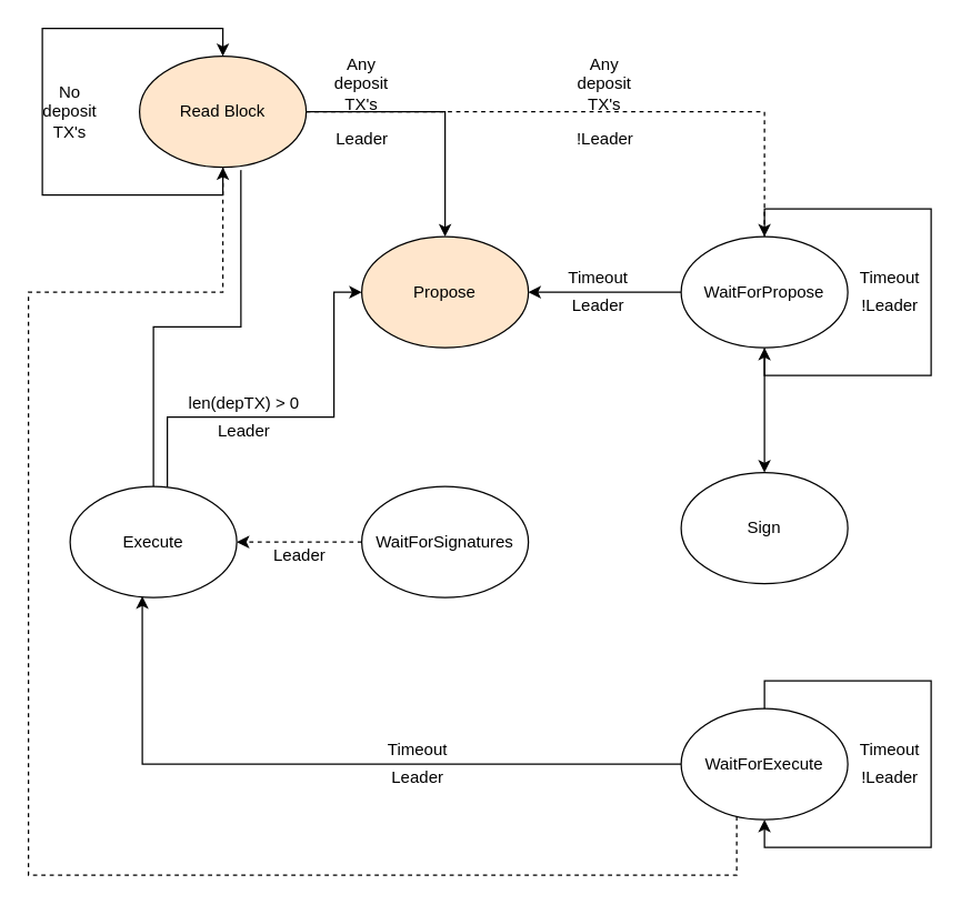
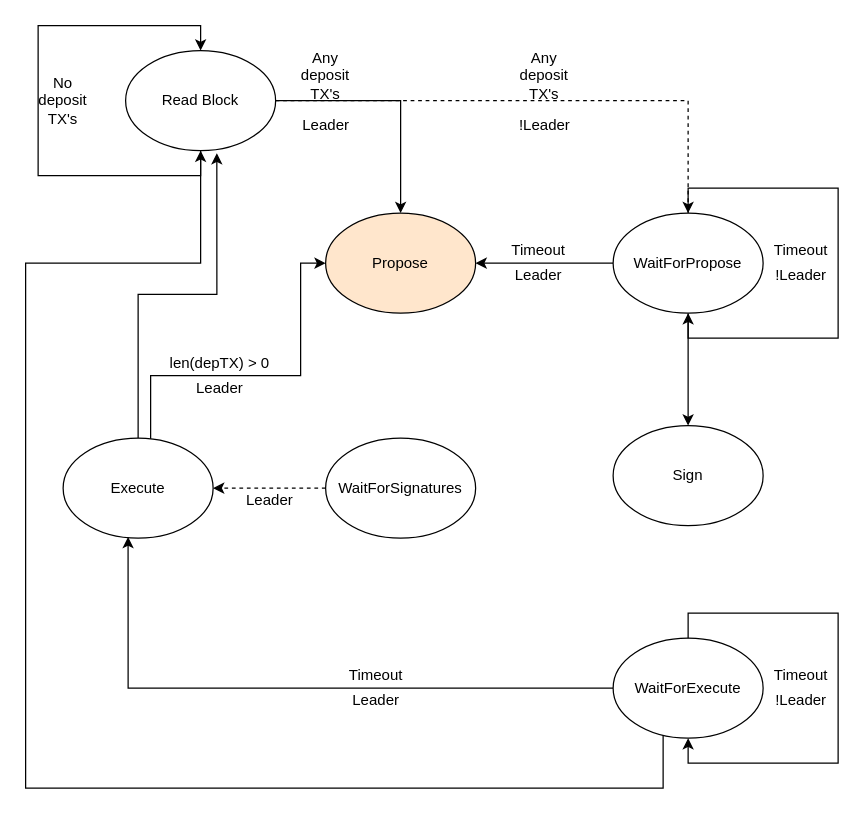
- <mxCell id="4" value="Read Block" style="ellipse;whiteSpace=wrap;html=1;fillColor=#ffe6cc;" vertex="1" parent="1"><mxGeometry x="100" y="40" width="120" height="80" as="geometry" /></mxCell>
+ <mxCell id="4" value="Read Block" style="ellipse;whiteSpace=wrap;html=1;" vertex="1" parent="1"><mxGeometry x="100" y="40" width="120" height="80" as="geometry" /></mxCell>
- <mxCell id="21" style="edgeStyle=orthogonalEdgeStyle;rounded=0;orthogonalLoop=1;jettySize=auto;html=1;entryX=0.608;entryY=1.025;entryDx=0;entryDy=0;entryPerimeter=0;endArrow=none;" edge="1" parent="1" source="23" target="4"><mxGeometry relative="1" as="geometry"><mxPoint x="170" y="230" as="targetPoint" /></mxGeometry></mxCell>
+ <mxCell id="21" style="edgeStyle=orthogonalEdgeStyle;rounded=0;orthogonalLoop=1;jettySize=auto;html=1;entryX=0.608;entryY=1.025;entryDx=0;entryDy=0;entryPerimeter=0;" edge="1" parent="1" source="23" target="4"><mxGeometry relative="1" as="geometry"><mxPoint x="170" y="230" as="targetPoint" /></mxGeometry></mxCell>
- <mxCell id="26" style="edgeStyle=orthogonalEdgeStyle;rounded=0;orthogonalLoop=1;jettySize=auto;html=1;entryX=0.5;entryY=1;entryDx=0;entryDy=0;dashed=1;" edge="1" parent="1" source="27" target="4"><mxGeometry relative="1" as="geometry"><mxPoint x="150" y="200" as="targetPoint" /><Array as="points"><mxPoint x="530" y="630" /><mxPoint x="20" y="630" /><mxPoint x="20" y="210" /><mxPoint x="160" y="210" /></Array></mxGeometry></mxCell>
+ <mxCell id="26" style="edgeStyle=orthogonalEdgeStyle;rounded=0;orthogonalLoop=1;jettySize=auto;html=1;entryX=0.5;entryY=1;entryDx=0;entryDy=0;" edge="1" parent="1" source="27" target="4"><mxGeometry relative="1" as="geometry"><mxPoint x="150" y="200" as="targetPoint" /><Array as="points"><mxPoint x="530" y="630" /><mxPoint x="20" y="630" /><mxPoint x="20" y="210" /><mxPoint x="160" y="210" /></Array></mxGeometry></mxCell>
